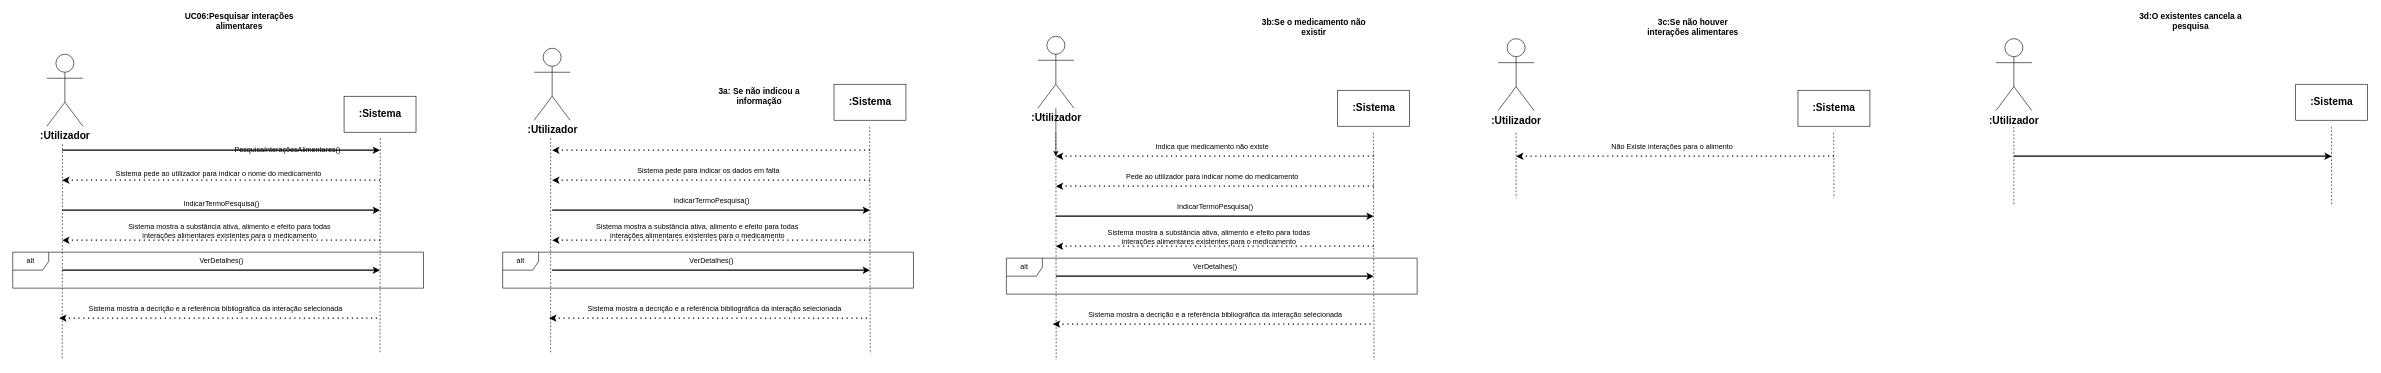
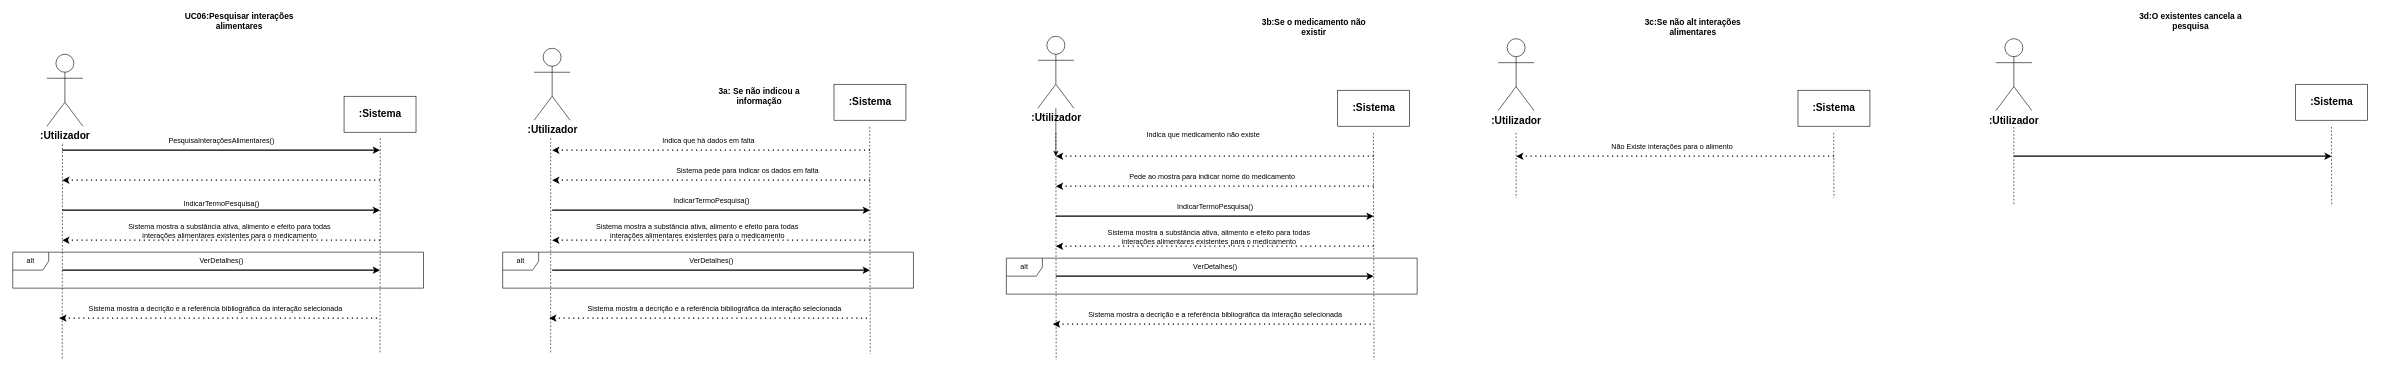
- <mxCell id="52" value="3c:Se não houver interações alimentares" style="text;html=1;strokeColor=none;fillColor=none;align=center;verticalAlign=middle;whiteSpace=wrap;rounded=0;fontStyle=1;fontSize=14;" parent="1" vertex="1"><mxGeometry x="2727" y="30" width="190" height="30" as="geometry" /></mxCell>
+ <mxCell id="52" value="3c:Se não alt interações alimentares" style="text;html=1;strokeColor=none;fillColor=none;align=center;verticalAlign=middle;whiteSpace=wrap;rounded=0;fontStyle=1;fontSize=14;" parent="1" vertex="1"><mxGeometry x="2727" y="30" width="190" height="30" as="geometry" /></mxCell>
+ <mxCell id="24" value="Indica que há dados em falta" style="text;html=1;align=center;verticalAlign=middle;resizable=0;points=[];autosize=1;strokeColor=none;fillColor=none;" parent="1" vertex="1"><mxGeometry x="1089.5" y="220" width="180" height="30" as="geometry" /></mxCell>
- <mxCell id="41" value="Indica que medicamento não existe" style="text;html=1;align=center;verticalAlign=middle;resizable=0;points=[];autosize=1;strokeColor=none;fillColor=none;" parent="1" vertex="1"><mxGeometry x="1914.5" y="230" width="210" height="30" as="geometry" /></mxCell>
+ <mxCell id="41" value="Indica que medicamento não existe" style="text;html=1;align=center;verticalAlign=middle;resizable=0;points=[];autosize=1;strokeColor=none;fillColor=none;" parent="1" vertex="1"><mxGeometry x="1899.5" y="210" width="210" height="30" as="geometry" /></mxCell>
- <mxCell id="10" value="PesquisaInteraçõesAlimentares()" style="text;html=1;align=center;verticalAlign=middle;resizable=0;points=[];autosize=1;strokeColor=none;fillColor=none;" parent="1" vertex="1"><mxGeometry x="377.5" y="235" width="200" height="30" as="geometry" /></mxCell>
+ <mxCell id="10" value="PesquisaInteraçõesAlimentares()" style="text;html=1;align=center;verticalAlign=middle;resizable=0;points=[];autosize=1;strokeColor=none;fillColor=none;" parent="1" vertex="1"><mxGeometry x="267.5" y="220" width="200" height="30" as="geometry" /></mxCell>
- <mxCell id="26" value="Sistema pede para indicar os dados em falta" style="text;html=1;align=center;verticalAlign=middle;resizable=0;points=[];autosize=1;strokeColor=none;fillColor=none;" parent="1" vertex="1"><mxGeometry x="1049.5" y="270" width="260" height="30" as="geometry" /></mxCell>
+ <mxCell id="26" value="Sistema pede para indicar os dados em falta" style="text;html=1;align=center;verticalAlign=middle;resizable=0;points=[];autosize=1;strokeColor=none;fillColor=none;" parent="1" vertex="1"><mxGeometry x="1114.5" y="270" width="260" height="30" as="geometry" /></mxCell>
- <mxCell id="8" value="Sistema pede ao utilizador para indicar o nome do medicamento" style="text;html=1;align=center;verticalAlign=middle;resizable=0;points=[];autosize=1;strokeColor=none;fillColor=none;" parent="1" vertex="1"><mxGeometry x="177.5" y="274" width="370" height="30" as="geometry" /></mxCell>
- <mxCell id="43" value="Pede ao utilizador para indicar nome do medicamento" style="text;html=1;align=center;verticalAlign=middle;resizable=0;points=[];autosize=1;strokeColor=none;fillColor=none;" parent="1" vertex="1"><mxGeometry x="1864.5" y="280" width="310" height="30" as="geometry" /></mxCell>
+ <mxCell id="43" value="Pede ao mostra para indicar nome do medicamento" style="text;html=1;align=center;verticalAlign=middle;resizable=0;points=[];autosize=1;strokeColor=none;fillColor=none;" parent="1" vertex="1"><mxGeometry x="1864.5" y="280" width="310" height="30" as="geometry" /></mxCell>
